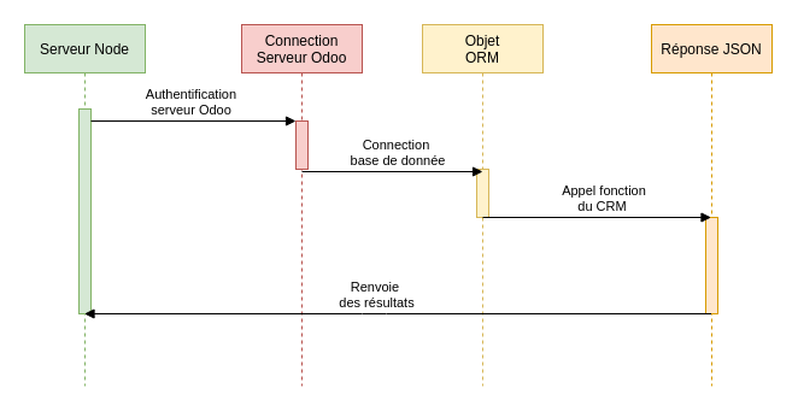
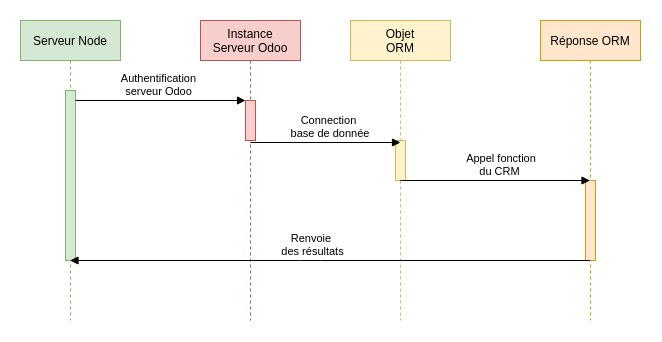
- <mxCell id="4" value="Connection&#10;Serveur Odoo" style="shape=umlLifeline;perimeter=lifelinePerimeter;container=1;collapsible=0;recursiveResize=0;rounded=0;shadow=0;strokeWidth=1;fillColor=#f8cecc;strokeColor=#b85450;" parent="1" vertex="1"><mxGeometry x="200" y="20" width="100" height="300" as="geometry" /></mxCell>
+ <mxCell id="4" value="Instance&#10;Serveur Odoo" style="shape=umlLifeline;perimeter=lifelinePerimeter;container=1;collapsible=0;recursiveResize=0;rounded=0;shadow=0;strokeWidth=1;fillColor=#f8cecc;strokeColor=#b85450;" parent="1" vertex="1"><mxGeometry x="200" y="20" width="100" height="300" as="geometry" /></mxCell>
- <mxCell id="9" value="Réponse JSON" style="shape=umlLifeline;perimeter=lifelinePerimeter;container=1;collapsible=0;recursiveResize=0;rounded=0;shadow=0;strokeWidth=1;fillColor=#ffe6cc;strokeColor=#d79b00;" vertex="1" parent="1"><mxGeometry x="540" y="20" width="100" height="300" as="geometry" /></mxCell>
+ <mxCell id="9" value="Réponse ORM" style="shape=umlLifeline;perimeter=lifelinePerimeter;container=1;collapsible=0;recursiveResize=0;rounded=0;shadow=0;strokeWidth=1;fillColor=#ffe6cc;strokeColor=#d79b00;" vertex="1" parent="1"><mxGeometry x="540" y="20" width="100" height="300" as="geometry" /></mxCell>
